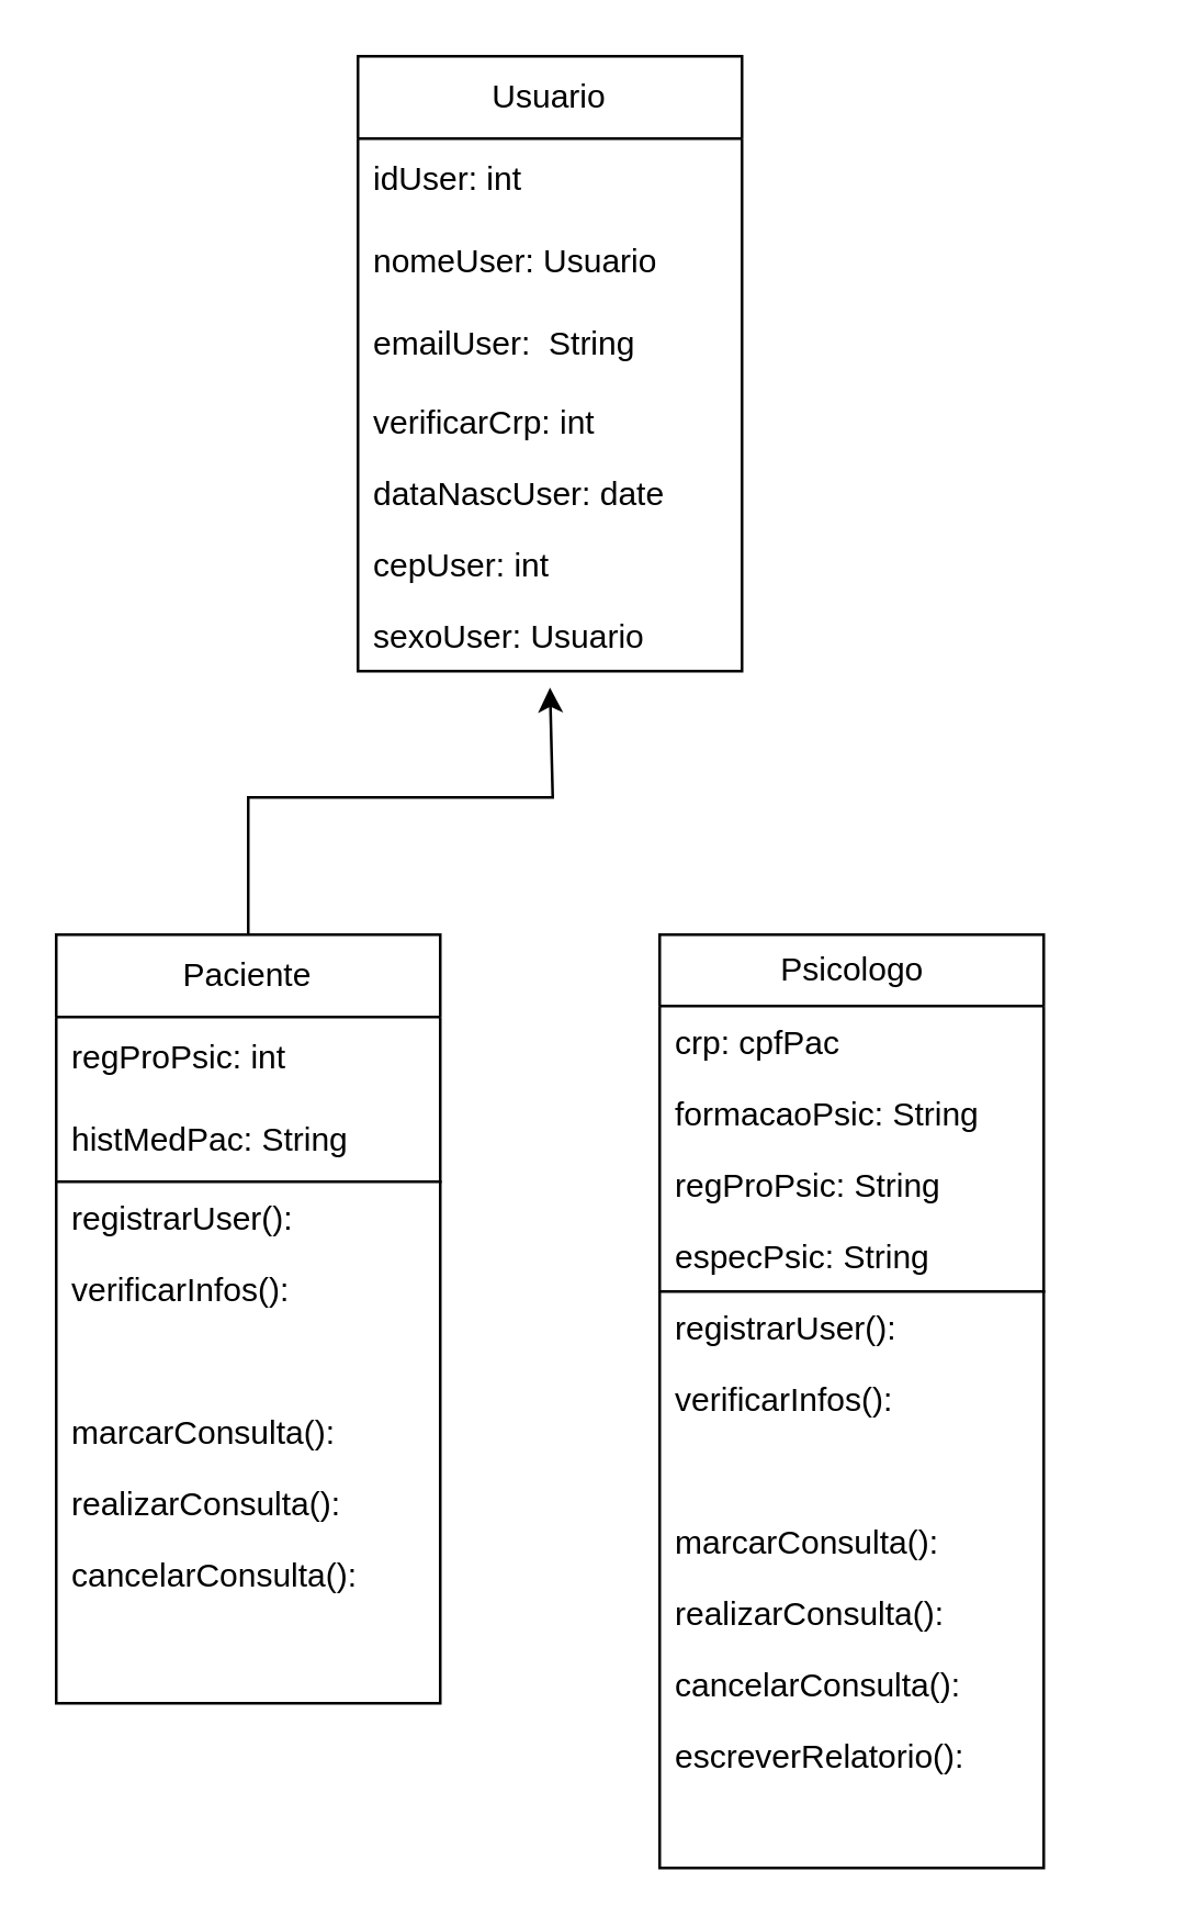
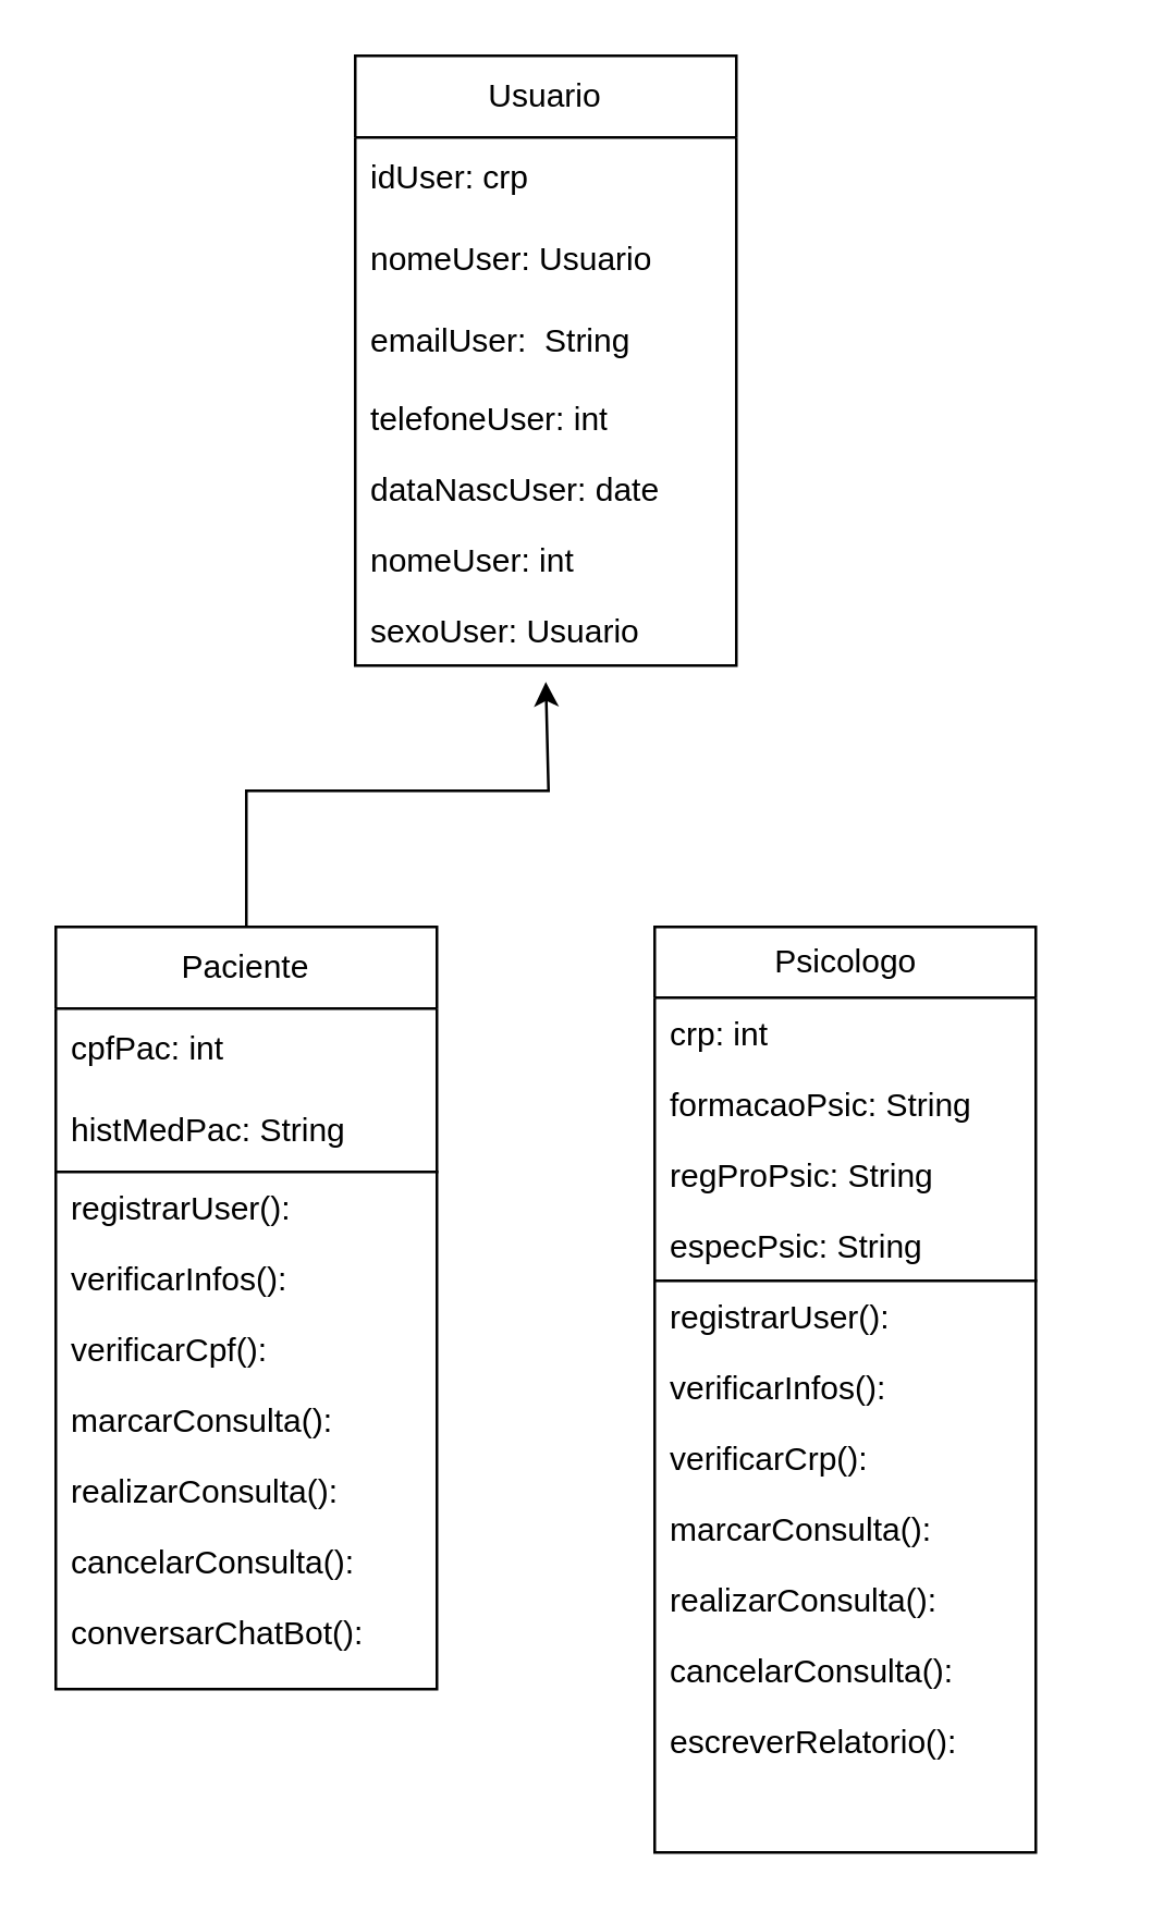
- <mxCell id="3" value="idUser: int" style="text;strokeColor=none;fillColor=none;align=left;verticalAlign=middle;spacingLeft=4;spacingRight=4;overflow=hidden;points=[[0,0.5],[1,0.5]];portConstraint=eastwest;rotatable=0;whiteSpace=wrap;html=1;" vertex="1" parent="2"><mxGeometry y="30" width="140" height="30" as="geometry" /></mxCell>
+ <mxCell id="3" value="idUser: crp" style="text;strokeColor=none;fillColor=none;align=left;verticalAlign=middle;spacingLeft=4;spacingRight=4;overflow=hidden;points=[[0,0.5],[1,0.5]];portConstraint=eastwest;rotatable=0;whiteSpace=wrap;html=1;" vertex="1" parent="2"><mxGeometry y="30" width="140" height="30" as="geometry" /></mxCell>
- <mxCell id="6" value="verificarCrp: int" style="text;strokeColor=none;fillColor=none;align=left;verticalAlign=top;spacingLeft=4;spacingRight=4;overflow=hidden;rotatable=0;points=[[0,0.5],[1,0.5]];portConstraint=eastwest;whiteSpace=wrap;html=1;" vertex="1" parent="2"><mxGeometry y="120" width="140" height="26" as="geometry" /></mxCell>
+ <mxCell id="6" value="telefoneUser: int" style="text;strokeColor=none;fillColor=none;align=left;verticalAlign=top;spacingLeft=4;spacingRight=4;overflow=hidden;rotatable=0;points=[[0,0.5],[1,0.5]];portConstraint=eastwest;whiteSpace=wrap;html=1;" vertex="1" parent="2"><mxGeometry y="120" width="140" height="26" as="geometry" /></mxCell>
- <mxCell id="8" value="cepUser: int" style="text;strokeColor=none;fillColor=none;align=left;verticalAlign=top;spacingLeft=4;spacingRight=4;overflow=hidden;rotatable=0;points=[[0,0.5],[1,0.5]];portConstraint=eastwest;whiteSpace=wrap;html=1;" vertex="1" parent="2"><mxGeometry y="172" width="140" height="26" as="geometry" /></mxCell>
+ <mxCell id="8" value="nomeUser: int" style="text;strokeColor=none;fillColor=none;align=left;verticalAlign=top;spacingLeft=4;spacingRight=4;overflow=hidden;rotatable=0;points=[[0,0.5],[1,0.5]];portConstraint=eastwest;whiteSpace=wrap;html=1;" vertex="1" parent="2"><mxGeometry y="172" width="140" height="26" as="geometry" /></mxCell>
- <mxCell id="15" value="crp: cpfPac" style="text;strokeColor=none;fillColor=none;align=left;verticalAlign=top;spacingLeft=4;spacingRight=4;overflow=hidden;rotatable=0;points=[[0,0.5],[1,0.5]];portConstraint=eastwest;whiteSpace=wrap;html=1;" vertex="1" parent="14"><mxGeometry y="26" width="140" height="26" as="geometry" /></mxCell>
+ <mxCell id="15" value="crp: int" style="text;strokeColor=none;fillColor=none;align=left;verticalAlign=top;spacingLeft=4;spacingRight=4;overflow=hidden;rotatable=0;points=[[0,0.5],[1,0.5]];portConstraint=eastwest;whiteSpace=wrap;html=1;" vertex="1" parent="14"><mxGeometry y="26" width="140" height="26" as="geometry" /></mxCell>
- <mxCell id="12" value="regProPsic: int" style="text;strokeColor=none;fillColor=none;align=left;verticalAlign=middle;spacingLeft=4;spacingRight=4;overflow=hidden;points=[[0,0.5],[1,0.5]];portConstraint=eastwest;rotatable=0;whiteSpace=wrap;html=1;" vertex="1" parent="11"><mxGeometry y="30" width="140" height="30" as="geometry" /></mxCell>
+ <mxCell id="12" value="cpfPac: int" style="text;strokeColor=none;fillColor=none;align=left;verticalAlign=middle;spacingLeft=4;spacingRight=4;overflow=hidden;points=[[0,0.5],[1,0.5]];portConstraint=eastwest;rotatable=0;whiteSpace=wrap;html=1;" vertex="1" parent="11"><mxGeometry y="30" width="140" height="30" as="geometry" /></mxCell>
+ <mxCell id="22" value="verificarCpf():" style="text;strokeColor=none;fillColor=none;align=left;verticalAlign=top;spacingLeft=4;spacingRight=4;overflow=hidden;rotatable=0;points=[[0,0.5],[1,0.5]];portConstraint=eastwest;whiteSpace=wrap;html=1;" vertex="1" parent="1"><mxGeometry x="20" y="482" width="140" height="26" as="geometry" /></mxCell>
+ <mxCell id="30" value="verificarCrp():" style="text;strokeColor=none;fillColor=none;align=left;verticalAlign=top;spacingLeft=4;spacingRight=4;overflow=hidden;rotatable=0;points=[[0,0.5],[1,0.5]];portConstraint=eastwest;whiteSpace=wrap;html=1;" vertex="1" parent="1"><mxGeometry x="240" y="522" width="140" height="26" as="geometry" /></mxCell>
+ <mxCell id="26" value="conversarChatBot():" style="text;strokeColor=none;fillColor=none;align=left;verticalAlign=top;spacingLeft=4;spacingRight=4;overflow=hidden;rotatable=0;points=[[0,0.5],[1,0.5]];portConstraint=eastwest;whiteSpace=wrap;html=1;" vertex="1" parent="1"><mxGeometry x="20" y="586" width="140" height="26" as="geometry" /></mxCell>
